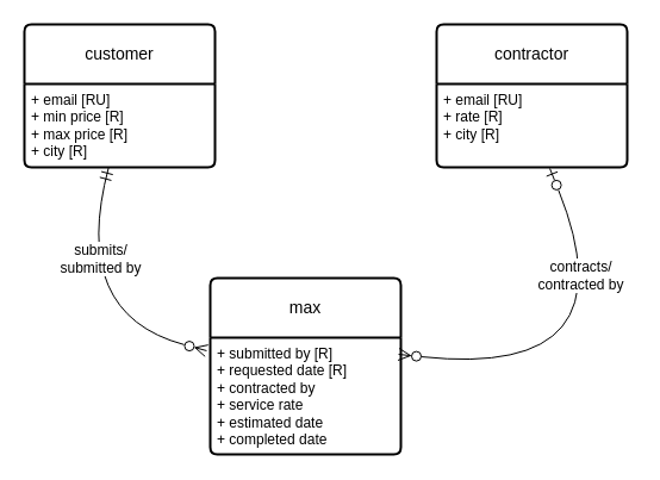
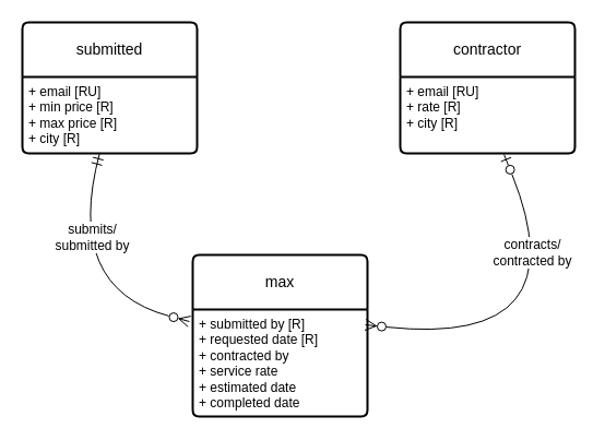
- <mxCell id="2" value="customer" style="swimlane;childLayout=stackLayout;horizontal=1;startSize=50;horizontalStack=0;rounded=1;fontSize=14;fontStyle=0;strokeWidth=2;resizeParent=0;resizeLast=1;shadow=0;dashed=0;align=center;arcSize=4;whiteSpace=wrap;html=1;" vertex="1" parent="1"><mxGeometry x="20" y="20" width="160" height="120" as="geometry" /></mxCell>
+ <mxCell id="2" value="submitted" style="swimlane;childLayout=stackLayout;horizontal=1;startSize=50;horizontalStack=0;rounded=1;fontSize=14;fontStyle=0;strokeWidth=2;resizeParent=0;resizeLast=1;shadow=0;dashed=0;align=center;arcSize=4;whiteSpace=wrap;html=1;" vertex="1" parent="1"><mxGeometry x="20" y="20" width="160" height="120" as="geometry" /></mxCell>
